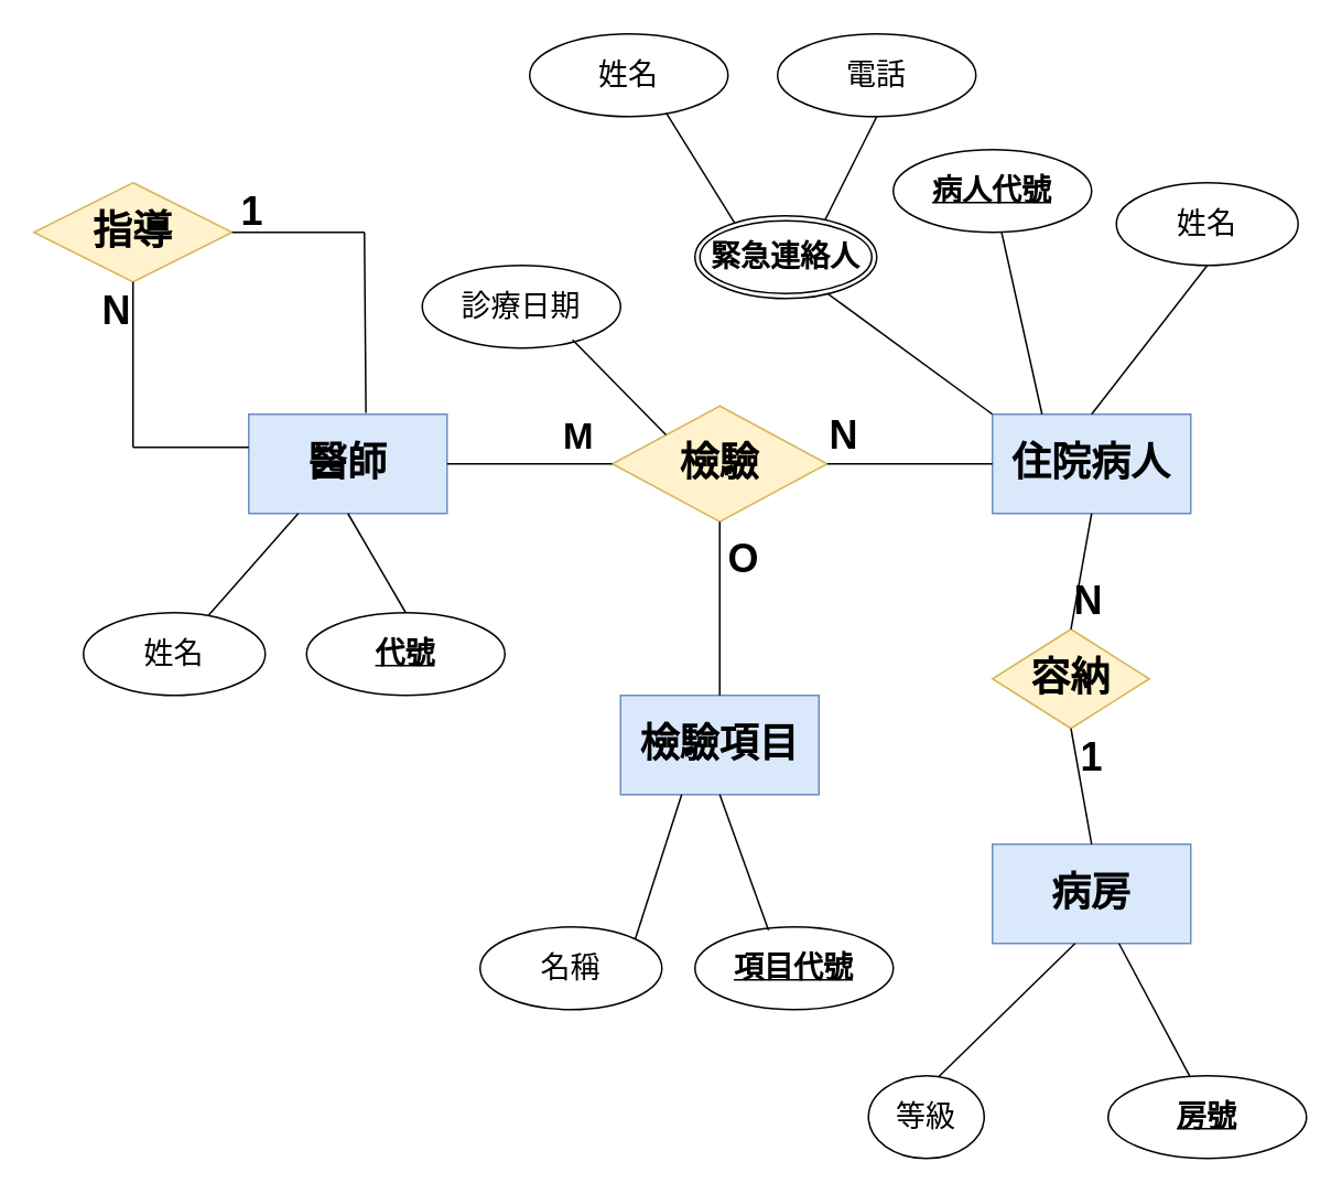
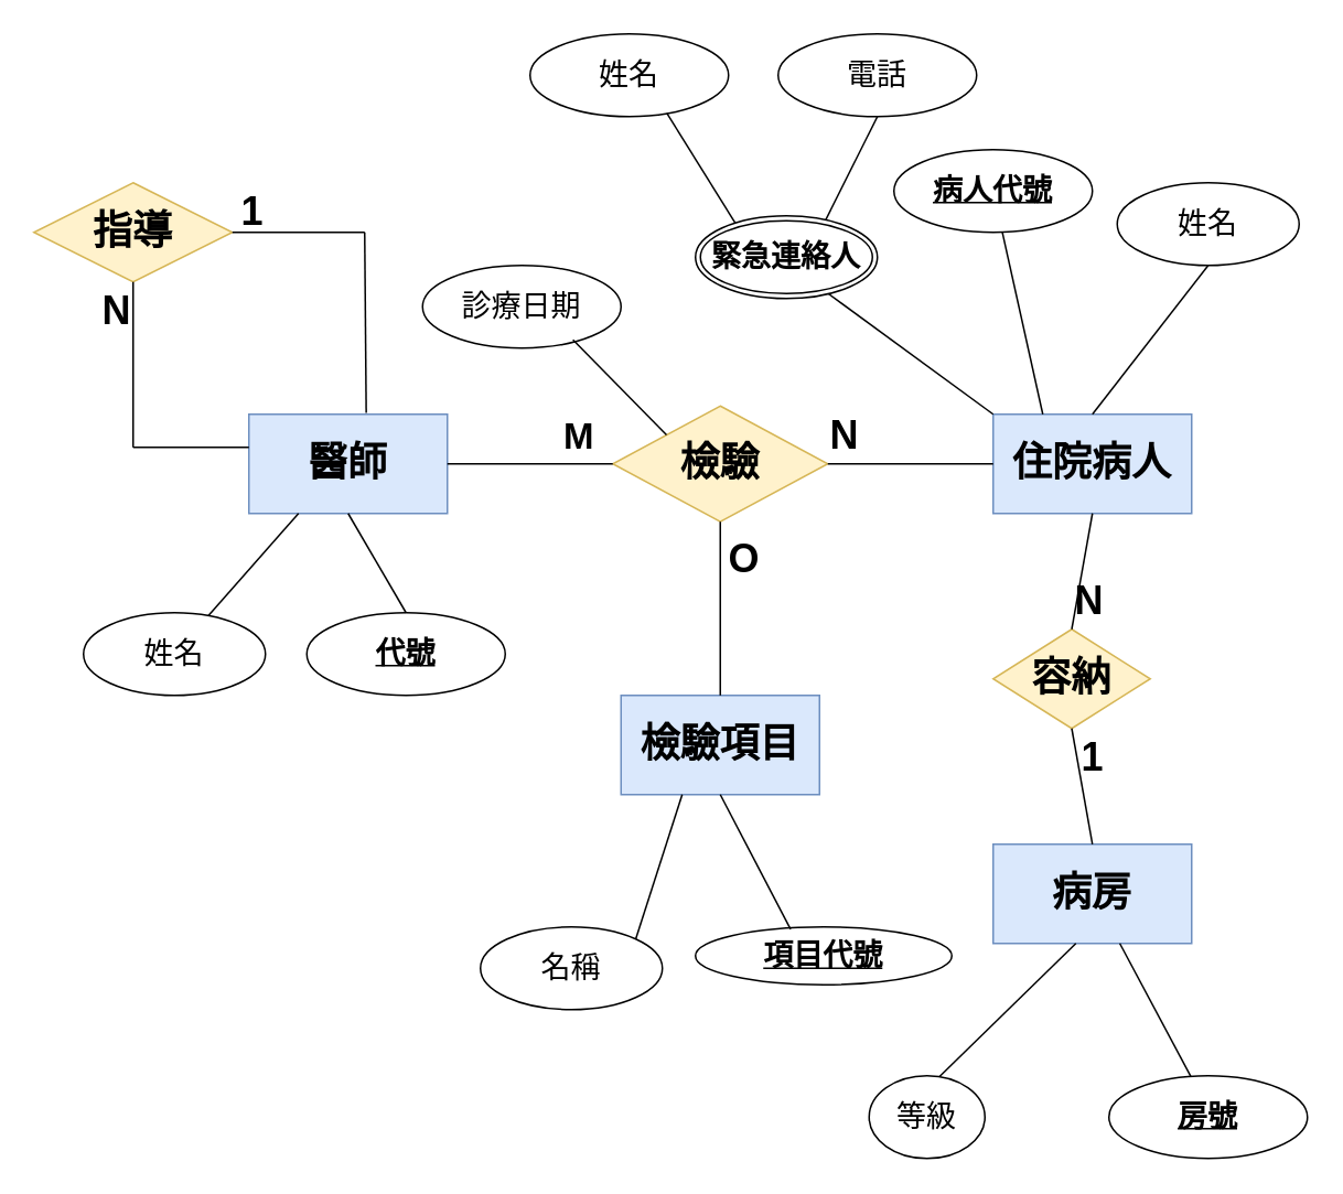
- <mxCell id="26" value="&lt;h2&gt;&lt;u&gt;項目代號&lt;/u&gt;&lt;/h2&gt;" style="ellipse;whiteSpace=wrap;html=1;" parent="1" vertex="1"><mxGeometry x="420" y="560" width="120" height="50" as="geometry" /></mxCell>
+ <mxCell id="26" value="&lt;h2&gt;&lt;u&gt;項目代號&lt;/u&gt;&lt;/h2&gt;" style="ellipse;whiteSpace=wrap;html=1;" parent="1" vertex="1"><mxGeometry x="420" y="560" width="155" height="35" as="geometry" /></mxCell>
